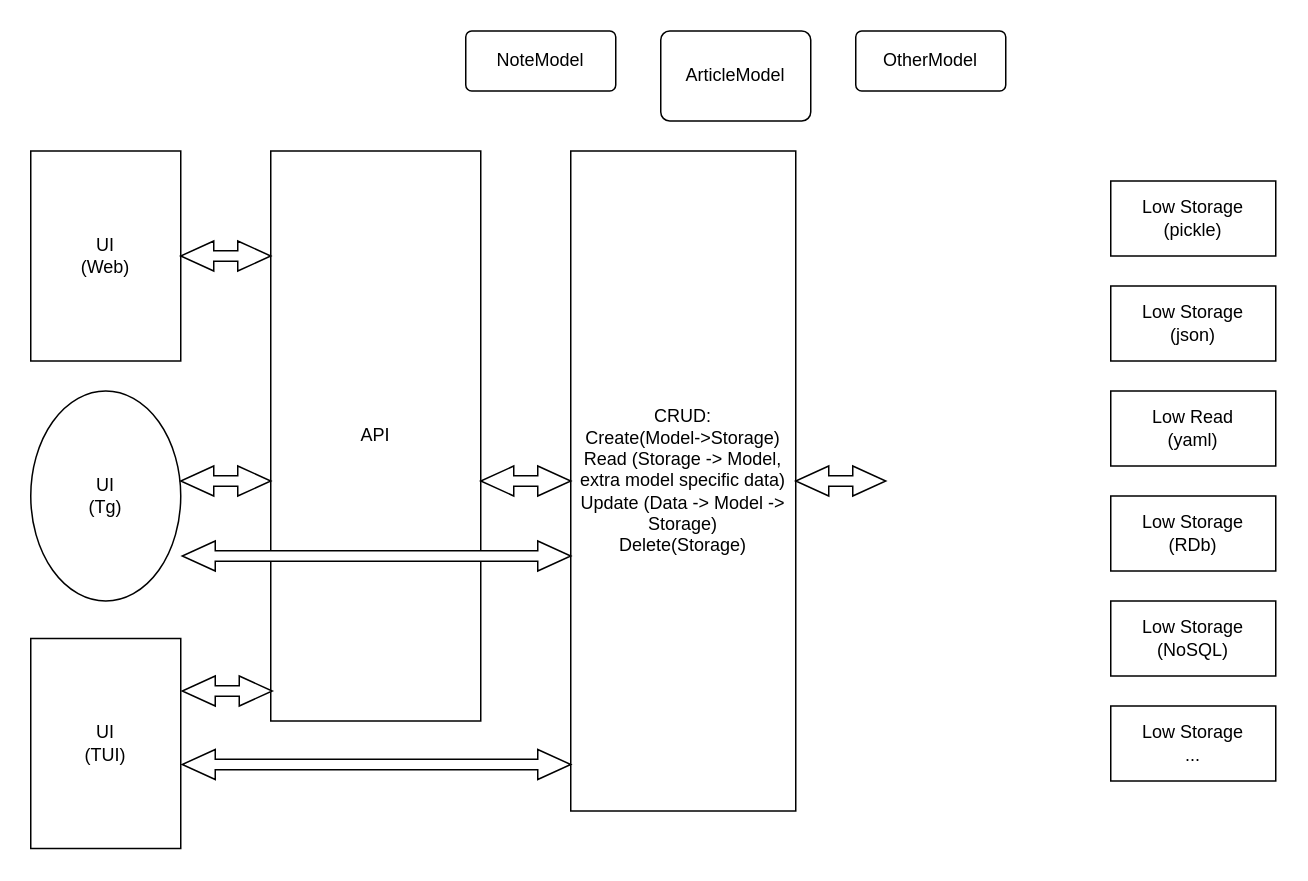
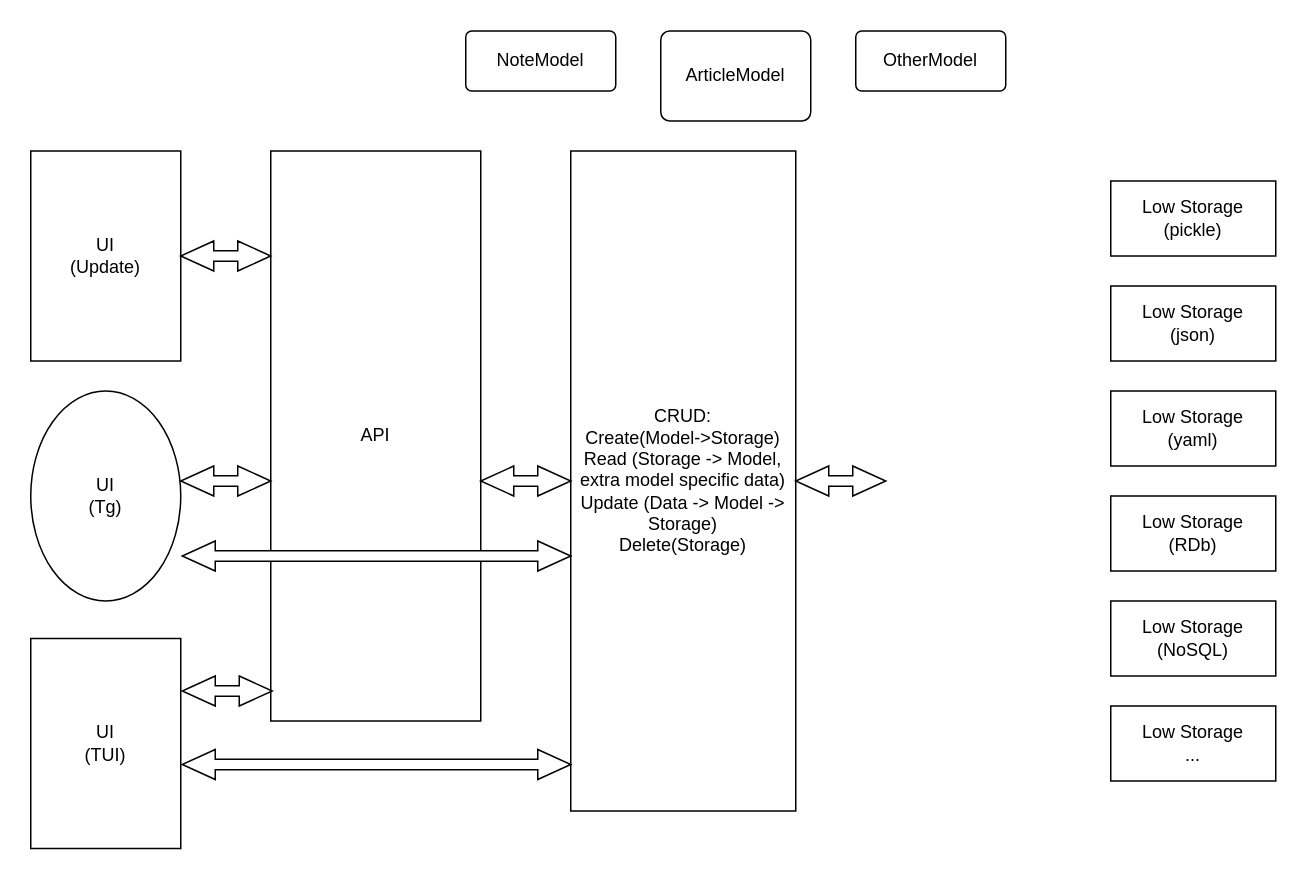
- <mxCell id="13" value="UI&lt;br&gt;(Web)" style="html=1;whiteSpace=wrap;" vertex="1" parent="1"><mxGeometry x="20" y="100" width="100" height="140" as="geometry" /></mxCell>
+ <mxCell id="13" value="UI&lt;br&gt;(Update)" style="html=1;whiteSpace=wrap;" vertex="1" parent="1"><mxGeometry x="20" y="100" width="100" height="140" as="geometry" /></mxCell>
- <mxCell id="7" value="Low Read&lt;br&gt;(yaml)" style="html=1;whiteSpace=wrap;" vertex="1" parent="1"><mxGeometry x="740" y="260" width="110" height="50" as="geometry" /></mxCell>
+ <mxCell id="7" value="Low Storage&lt;br&gt;(yaml)" style="html=1;whiteSpace=wrap;" vertex="1" parent="1"><mxGeometry x="740" y="260" width="110" height="50" as="geometry" /></mxCell>
